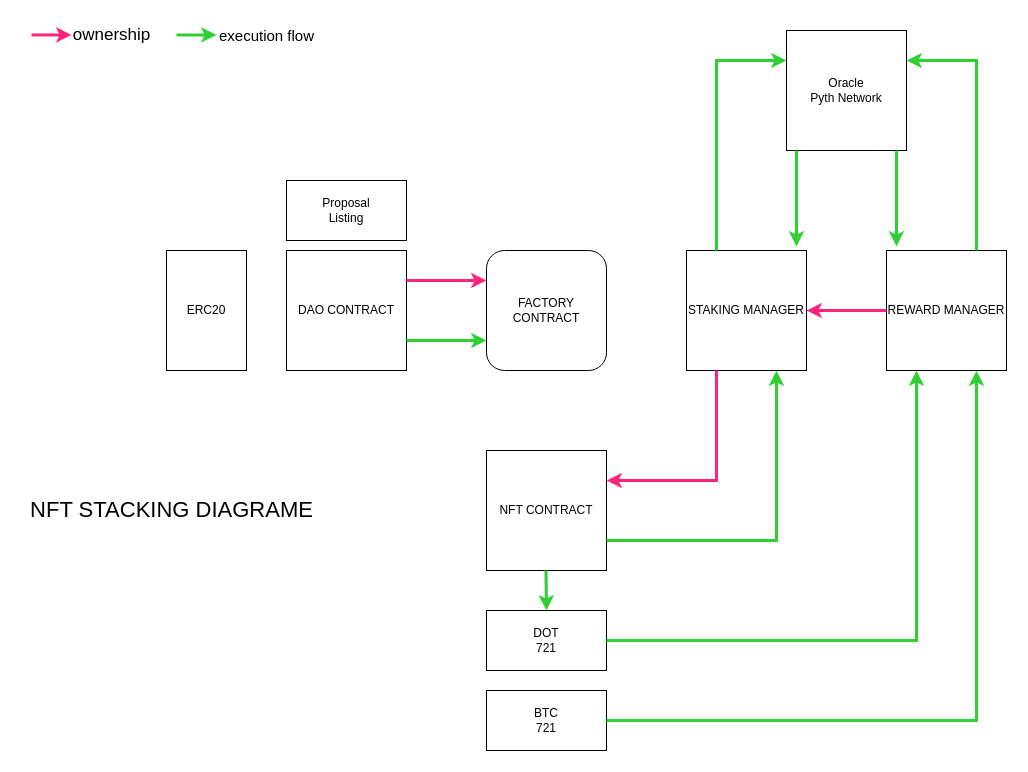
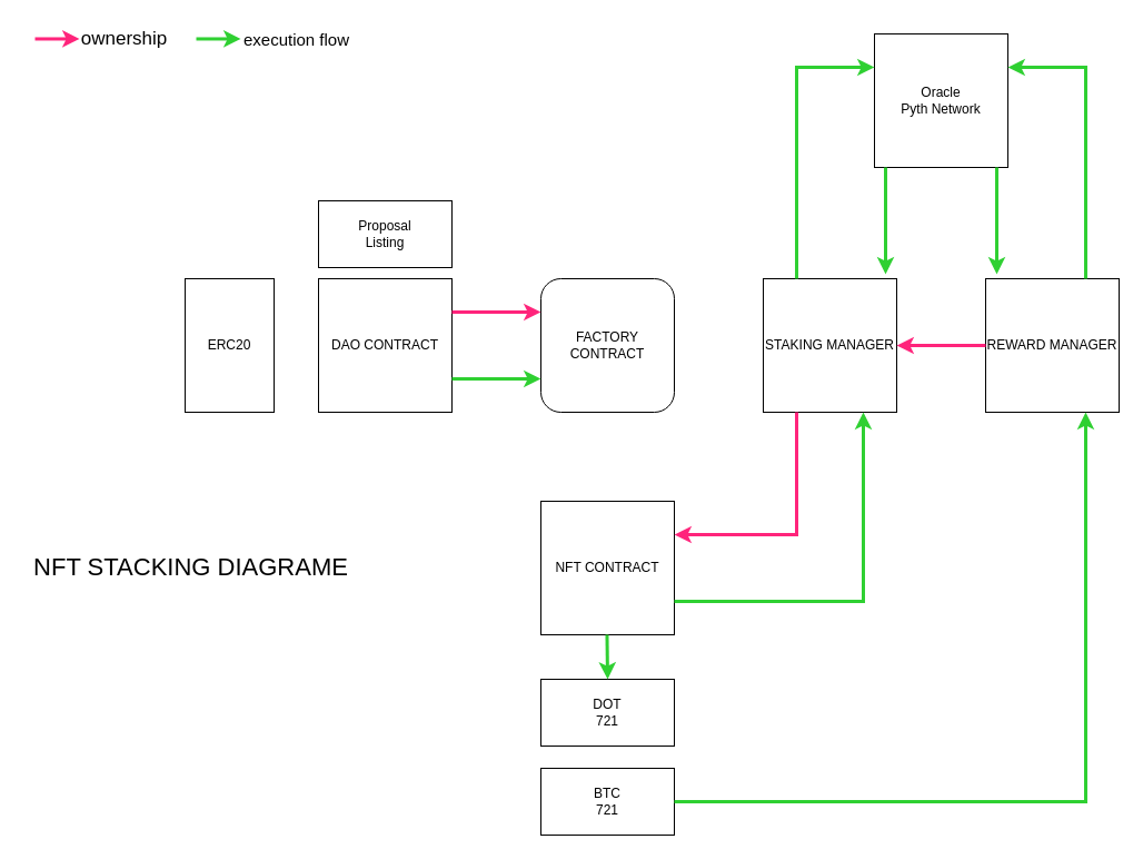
- <mxCell id="13" value="" style="endArrow=classic;html=1;rounded=0;exitX=1;exitY=0.5;exitDx=0;exitDy=0;entryX=0.25;entryY=1;entryDx=0;entryDy=0;strokeColor=#2fd032;strokeWidth=3;" edge="1" parent="1" source="11" target="5"><mxGeometry width="50" height="50" relative="1" as="geometry"><mxPoint x="686" y="640" as="sourcePoint" /><mxPoint x="686" y="720" as="targetPoint" /><Array as="points"><mxPoint x="916" y="640" /></Array></mxGeometry></mxCell>
